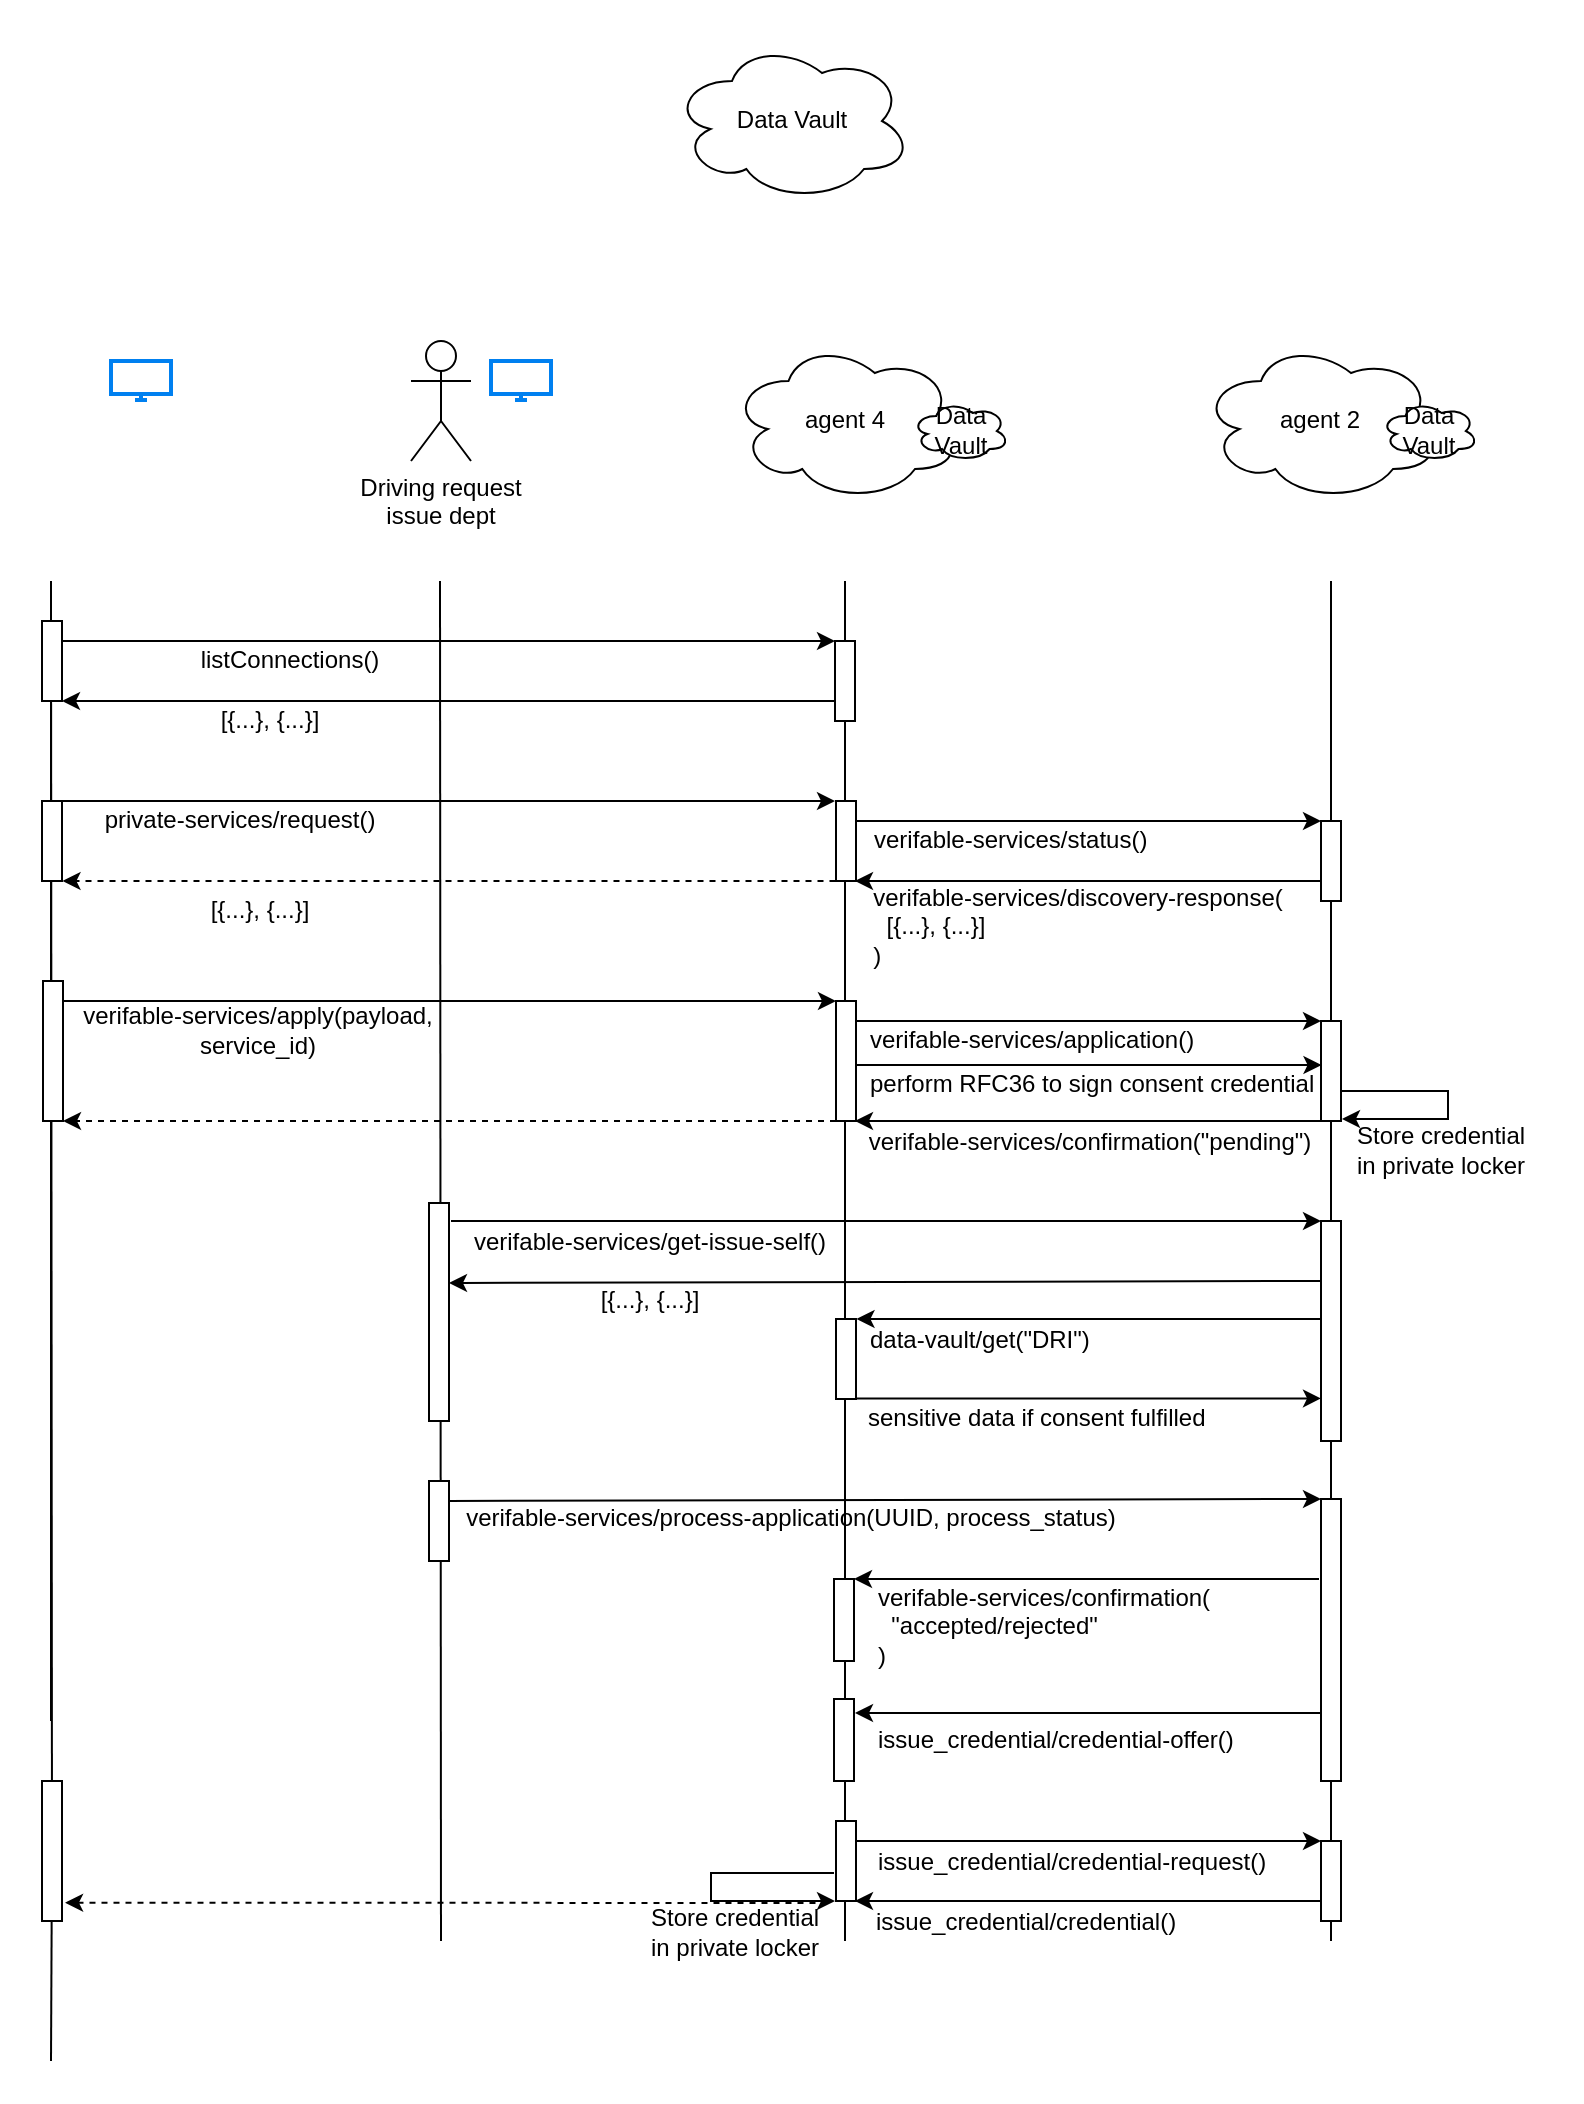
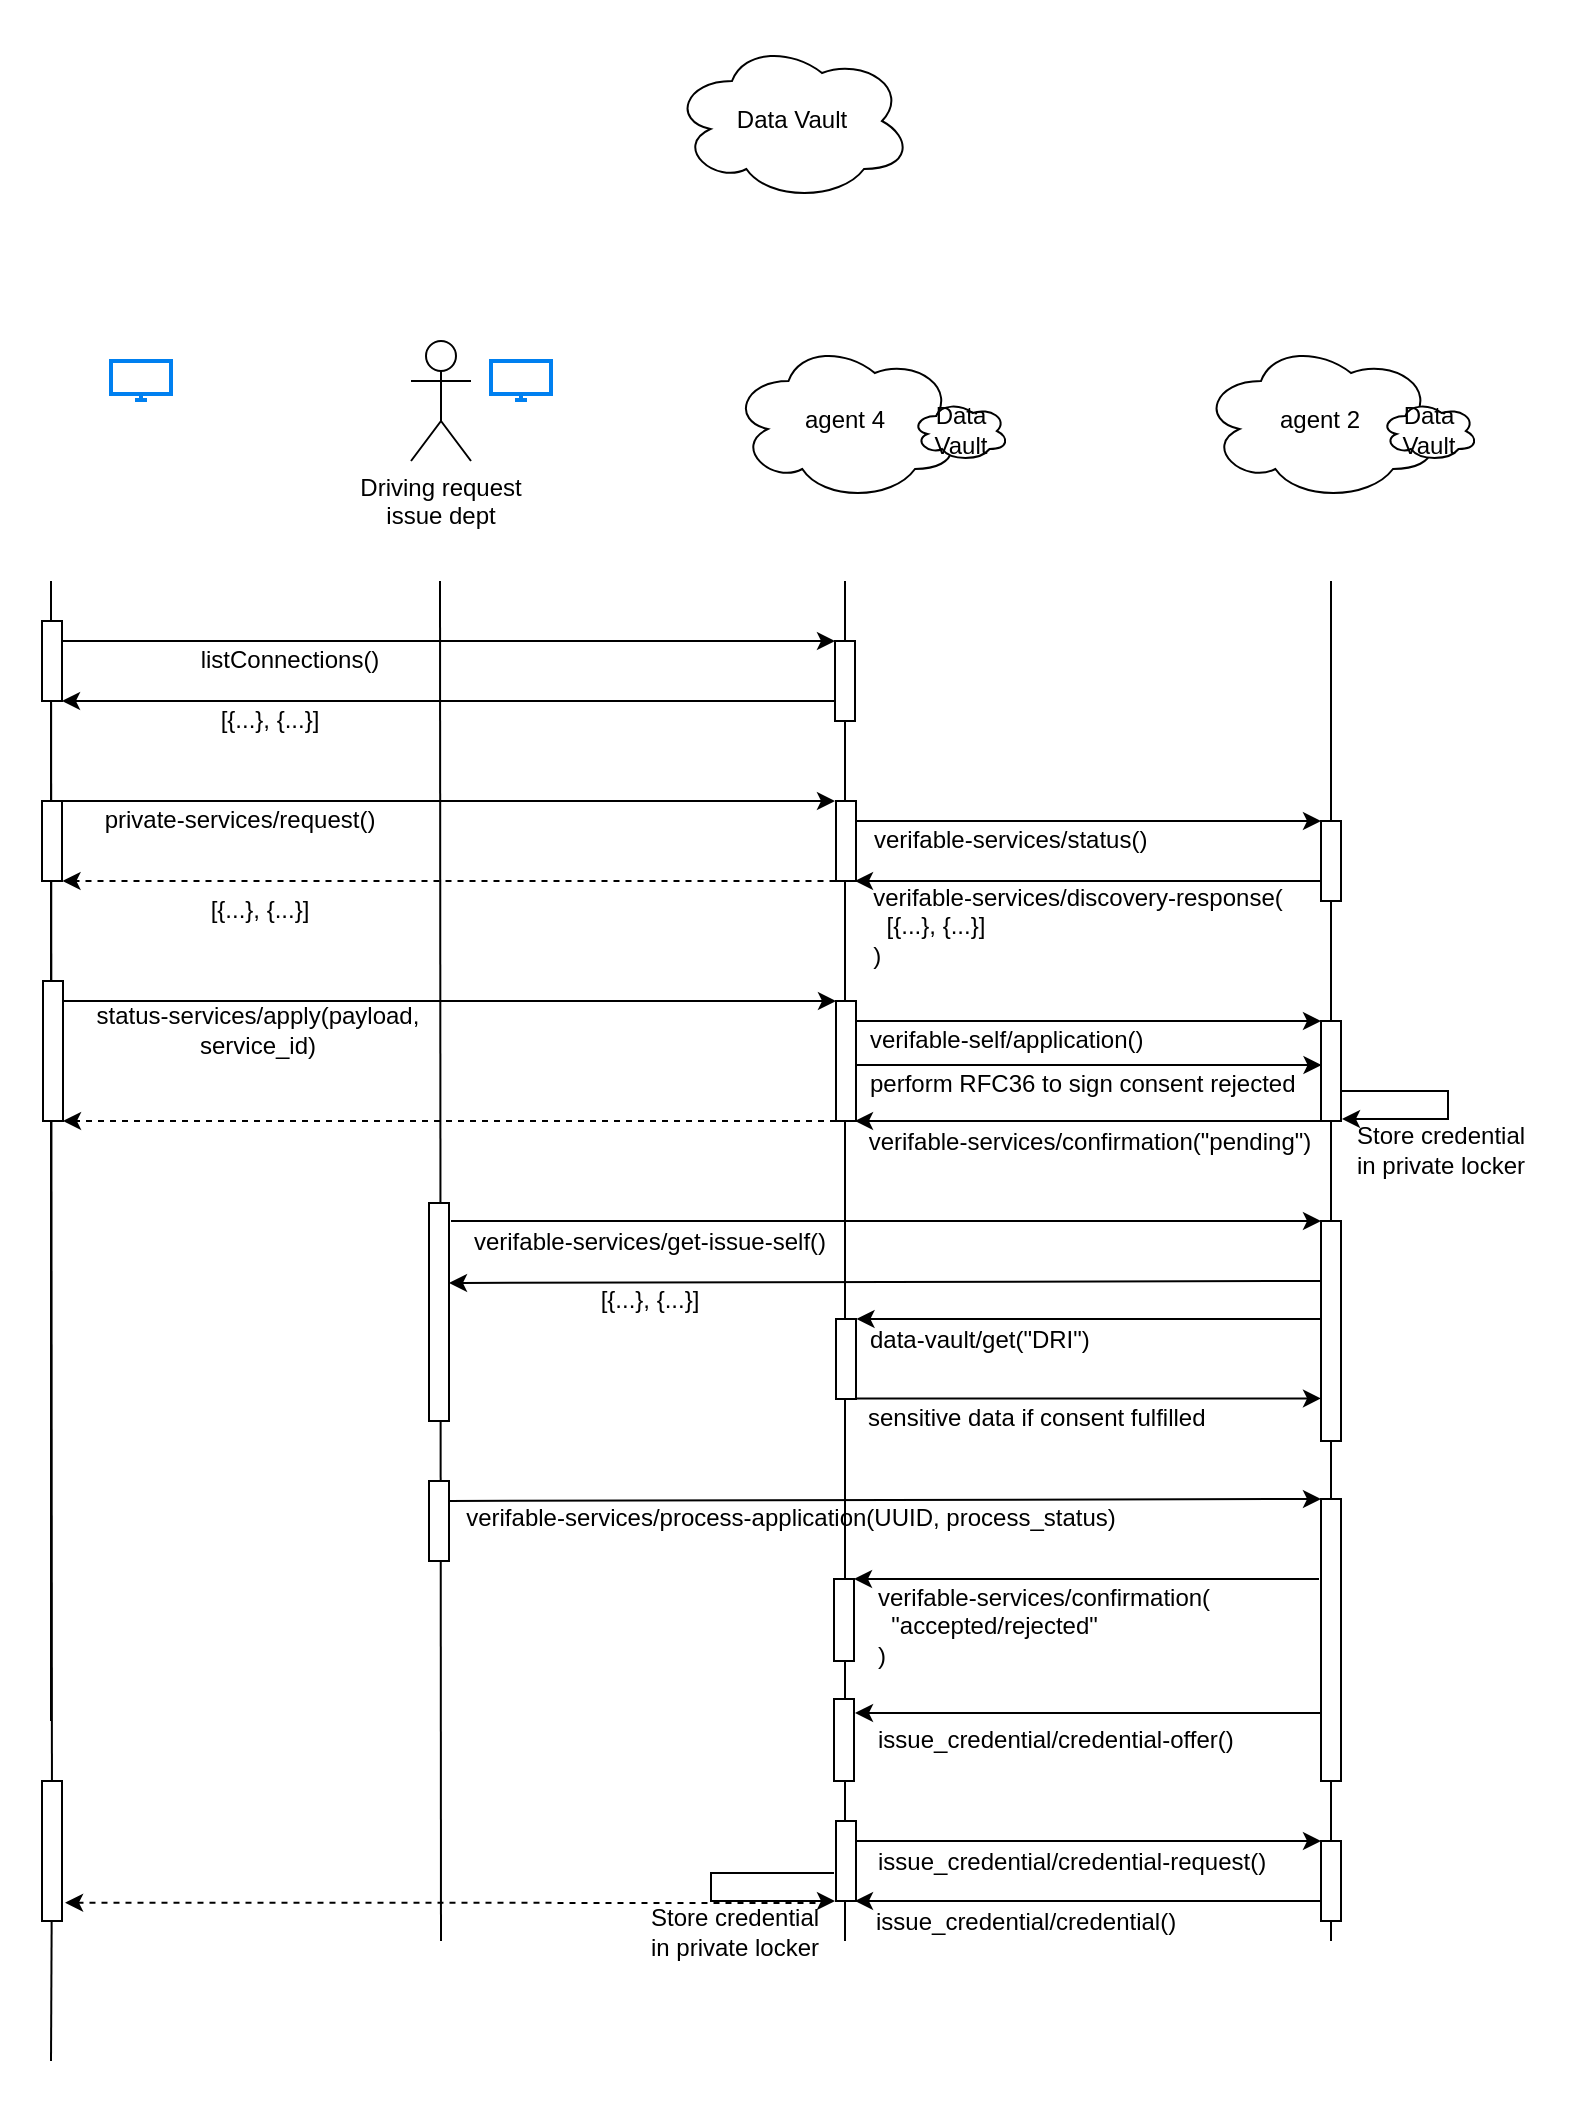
- <mxCell id="32" value="verifable-services/apply(payload, service_id)" style="text;html=1;strokeColor=none;fillColor=none;align=center;verticalAlign=middle;whiteSpace=wrap;rounded=0;" parent="1" vertex="1"><mxGeometry x="34" y="505" width="190" height="20" as="geometry" /></mxCell>
+ <mxCell id="32" value="status-services/apply(payload, service_id)" style="text;html=1;strokeColor=none;fillColor=none;align=center;verticalAlign=middle;whiteSpace=wrap;rounded=0;" parent="1" vertex="1"><mxGeometry x="34" y="505" width="190" height="20" as="geometry" /></mxCell>
- <mxCell id="35" value="verifable-services/application()" style="text;html=1;strokeColor=none;fillColor=none;align=left;verticalAlign=middle;whiteSpace=wrap;rounded=0;" parent="1" vertex="1"><mxGeometry x="433" y="510" width="180" height="20" as="geometry" /></mxCell>
+ <mxCell id="35" value="verifable-self/application()" style="text;html=1;strokeColor=none;fillColor=none;align=left;verticalAlign=middle;whiteSpace=wrap;rounded=0;" parent="1" vertex="1"><mxGeometry x="433" y="510" width="180" height="20" as="geometry" /></mxCell>
- <mxCell id="36" value="&lt;div&gt;&lt;span&gt;perform RFC36 to sign consent credential&lt;/span&gt;&lt;/div&gt;" style="text;html=1;strokeColor=none;fillColor=none;align=left;verticalAlign=middle;whiteSpace=wrap;rounded=0;direction=west;" parent="1" vertex="1"><mxGeometry x="433" y="532" width="290" height="20" as="geometry" /></mxCell>
+ <mxCell id="36" value="&lt;div&gt;&lt;span&gt;perform RFC36 to sign consent rejected&lt;/span&gt;&lt;/div&gt;" style="text;html=1;strokeColor=none;fillColor=none;align=left;verticalAlign=middle;whiteSpace=wrap;rounded=0;direction=west;" parent="1" vertex="1"><mxGeometry x="433" y="532" width="290" height="20" as="geometry" /></mxCell>
